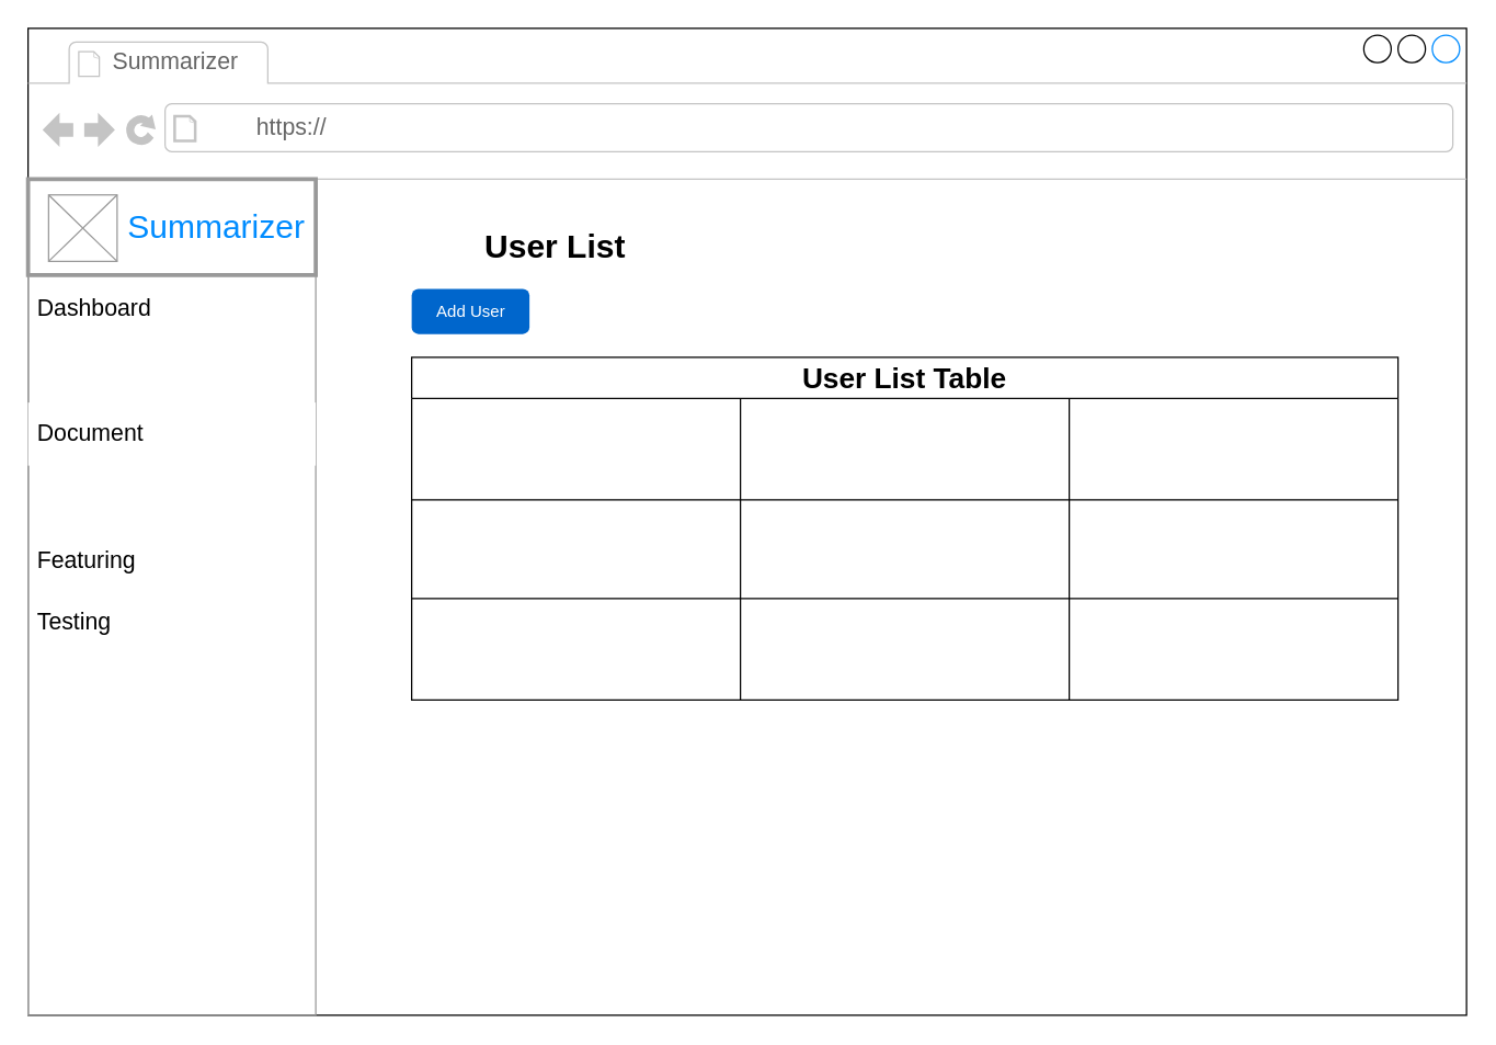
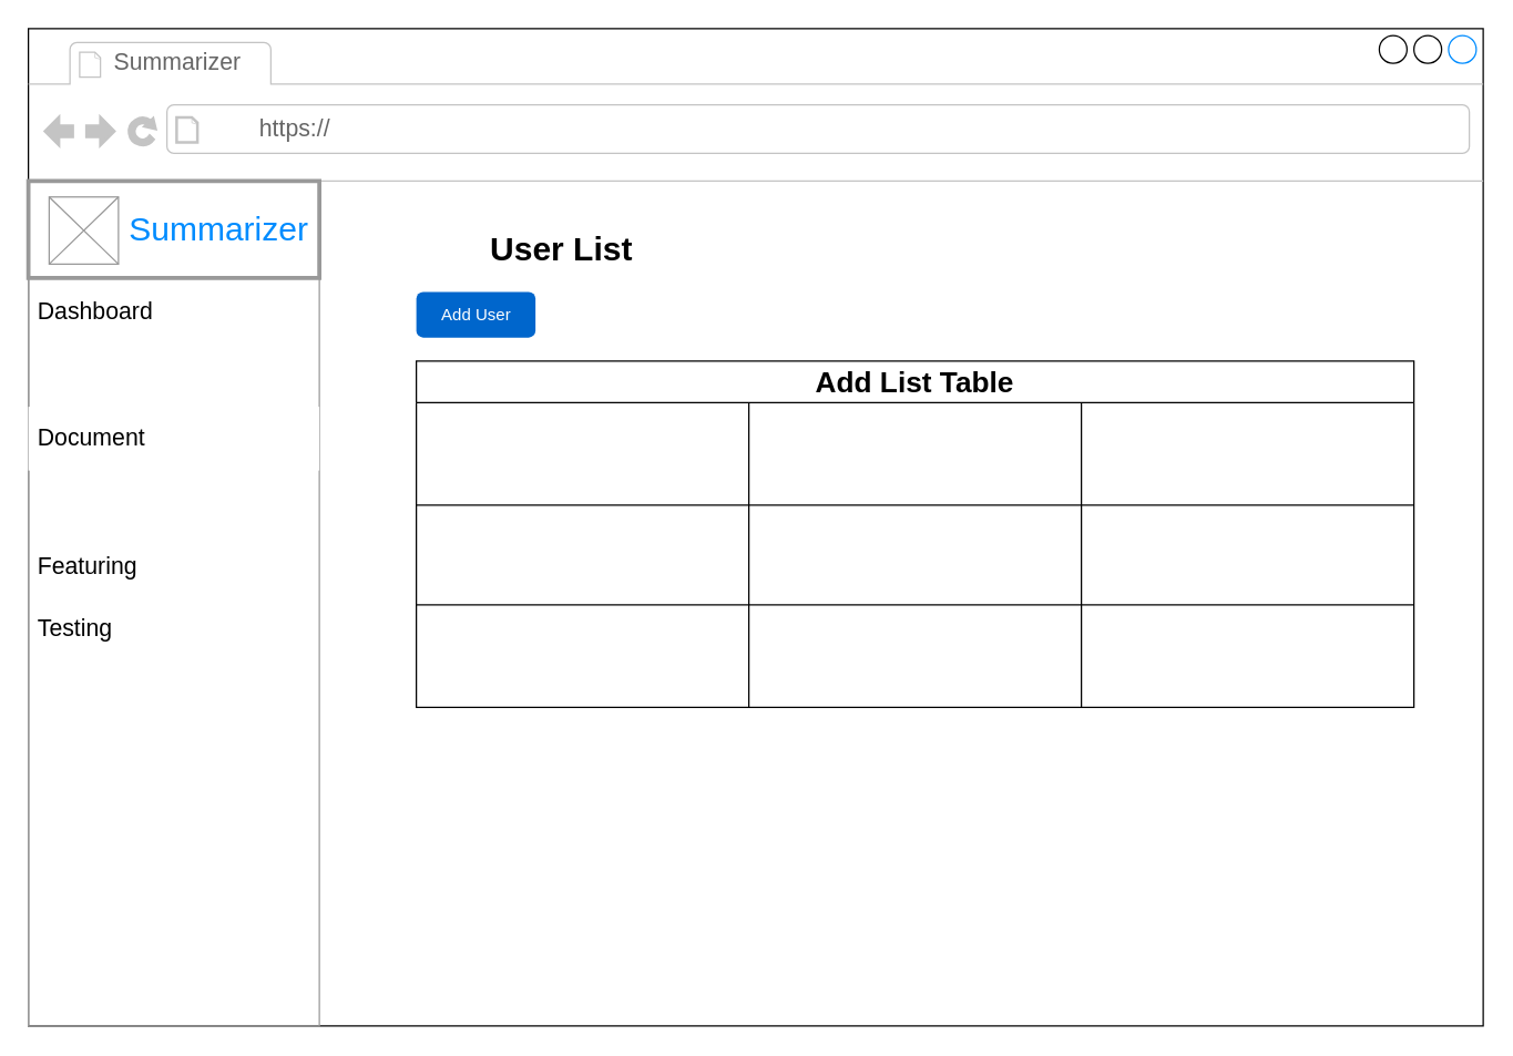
- <mxCell id="5" value="&lt;font style=&quot;font-size: 21px&quot;&gt;User List Table&lt;/font&gt;" style="shape=table;html=1;whiteSpace=wrap;startSize=30;container=1;collapsible=0;childLayout=tableLayout;fontStyle=1;align=center;" parent="2" vertex="1"><mxGeometry x="280" y="240" width="720" height="250" as="geometry" /></mxCell>
+ <mxCell id="5" value="&lt;font style=&quot;font-size: 21px&quot;&gt;Add List Table&lt;/font&gt;" style="shape=table;html=1;whiteSpace=wrap;startSize=30;container=1;collapsible=0;childLayout=tableLayout;fontStyle=1;align=center;" parent="2" vertex="1"><mxGeometry x="280" y="240" width="720" height="250" as="geometry" /></mxCell>
